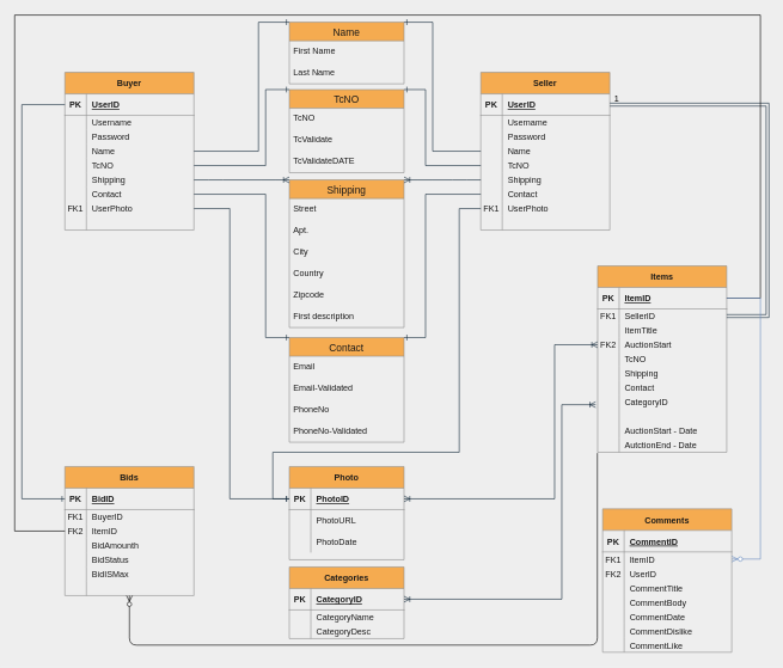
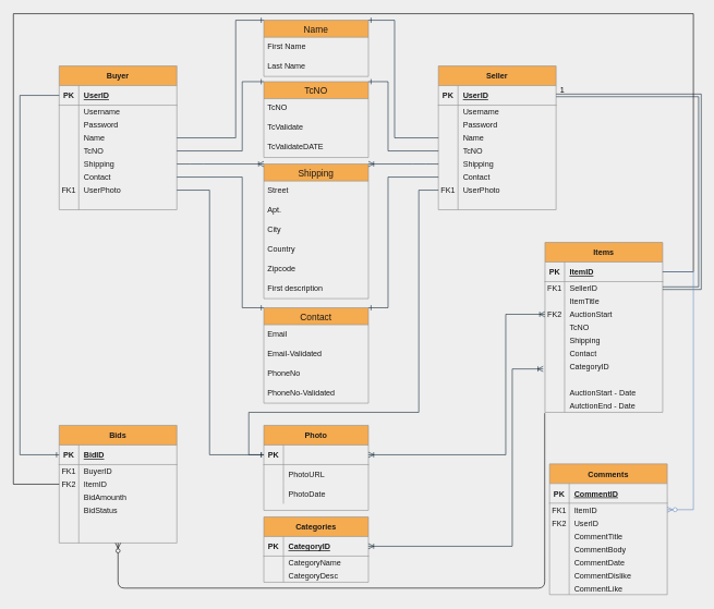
- <mxCell id="88" value="PhotoID" style="shape=partialRectangle;connectable=0;fillColor=none;top=0;left=0;bottom=0;right=0;align=left;spacingLeft=6;fontStyle=5;overflow=hidden;strokeColor=#909090;fontColor=#1A1A1A;" parent="86" vertex="1"><mxGeometry x="30" width="130" height="30" as="geometry" /></mxCell>
- <mxCell id="161" value="BidISMax" style="shape=partialRectangle;connectable=0;fillColor=none;top=0;left=0;bottom=0;right=0;align=left;spacingLeft=6;overflow=hidden;strokeColor=#909090;fontColor=#1A1A1A;" parent="159" vertex="1"><mxGeometry x="30" width="150" height="20" as="geometry" /></mxCell>
